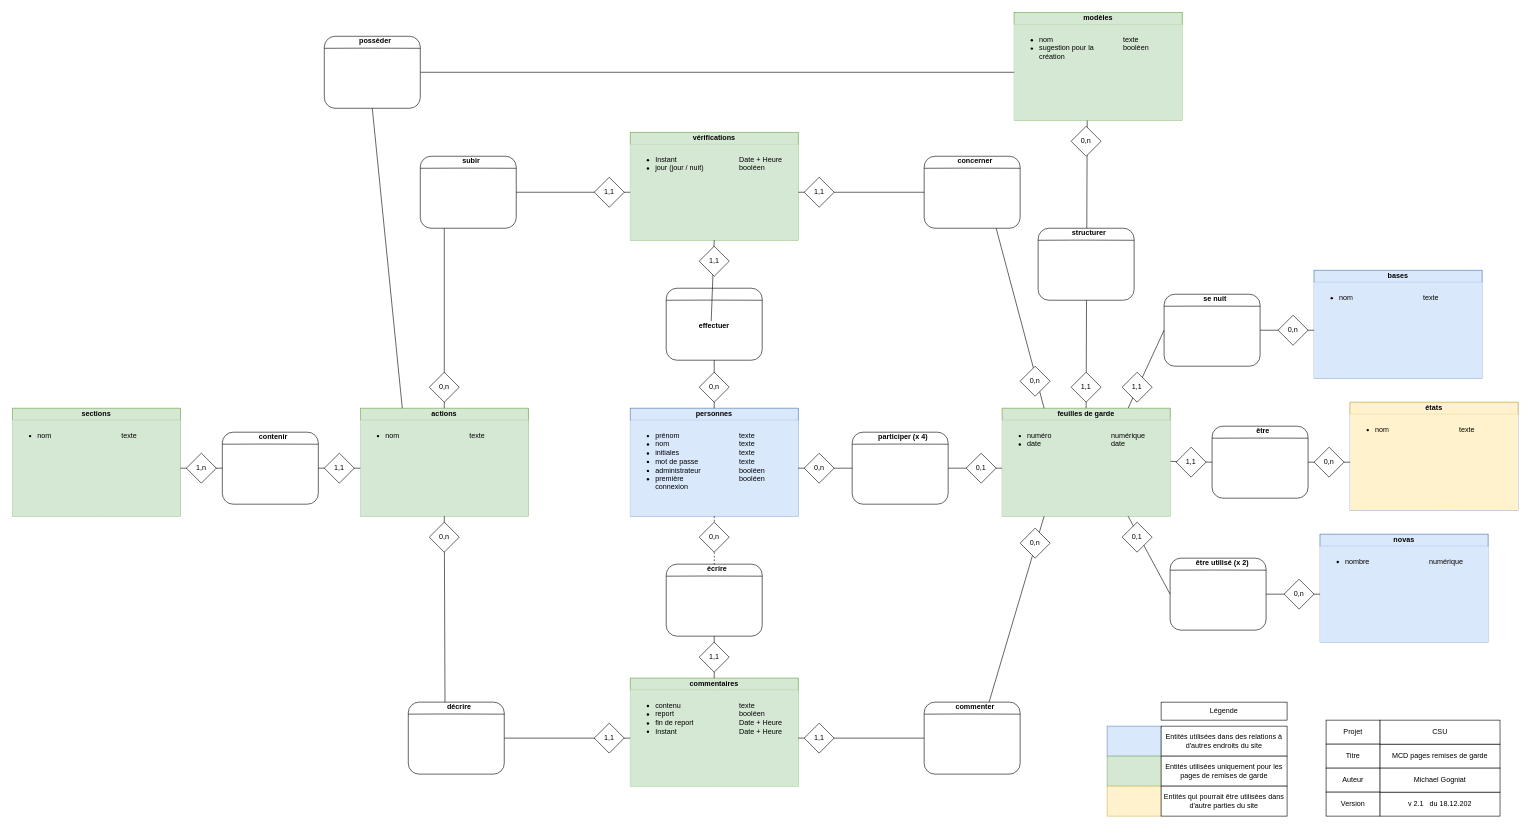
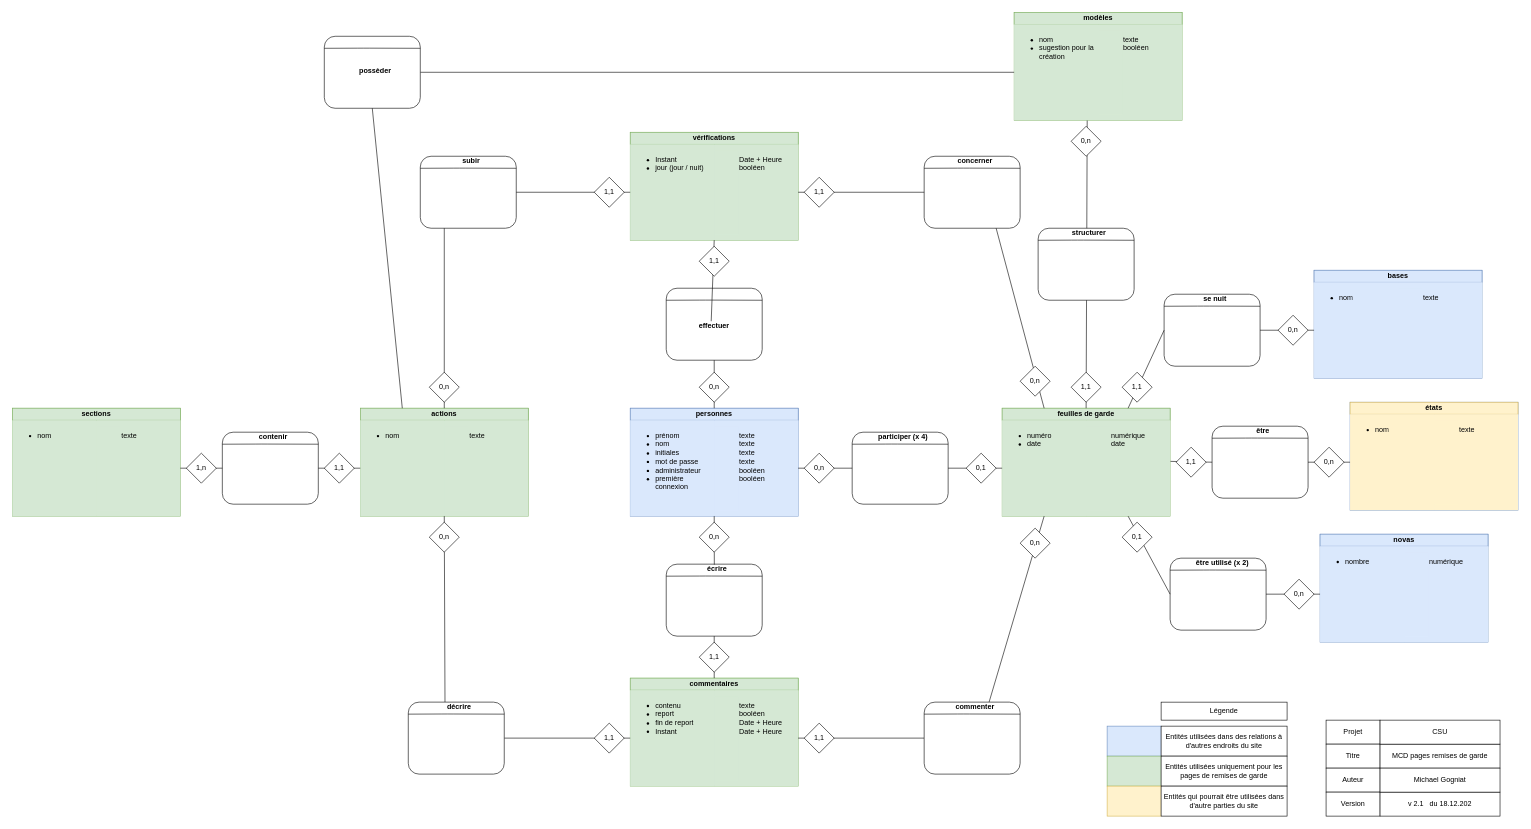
- <mxCell id="185" value="&lt;b&gt;possèder&lt;/b&gt;" style="text;html=1;strokeColor=none;fillColor=none;align=center;verticalAlign=middle;whiteSpace=wrap;rounded=0;" parent="183" vertex="1"><mxGeometry x="37.647" width="94.118" height="16.002" as="geometry" /></mxCell>
+ <mxCell id="185" value="&lt;b&gt;possèder&lt;/b&gt;" style="text;html=1;strokeColor=none;fillColor=none;align=center;verticalAlign=middle;whiteSpace=wrap;rounded=0;" parent="183" vertex="1"><mxGeometry x="37.647" y="50" width="94.118" height="16.002" as="geometry" /></mxCell>
- <mxCell id="96" value="" style="endArrow=none;html=1;entryX=0.452;entryY=0.046;entryDx=0;entryDy=0;exitX=0;exitY=1;exitDx=0;exitDy=0;entryPerimeter=0;dashed=1;" parent="1" source="13" target="80" edge="1"><mxGeometry width="50" height="50" relative="1" as="geometry"><mxPoint x="1450" y="-60" as="sourcePoint" /><mxPoint x="1380" y="-60" as="targetPoint" /></mxGeometry></mxCell>
+ <mxCell id="96" value="" style="endArrow=none;html=1;entryX=0.452;entryY=0.046;entryDx=0;entryDy=0;exitX=0;exitY=1;exitDx=0;exitDy=0;entryPerimeter=0;" parent="1" source="13" target="80" edge="1"><mxGeometry width="50" height="50" relative="1" as="geometry"><mxPoint x="1450" y="-60" as="sourcePoint" /><mxPoint x="1380" y="-60" as="targetPoint" /></mxGeometry></mxCell>
